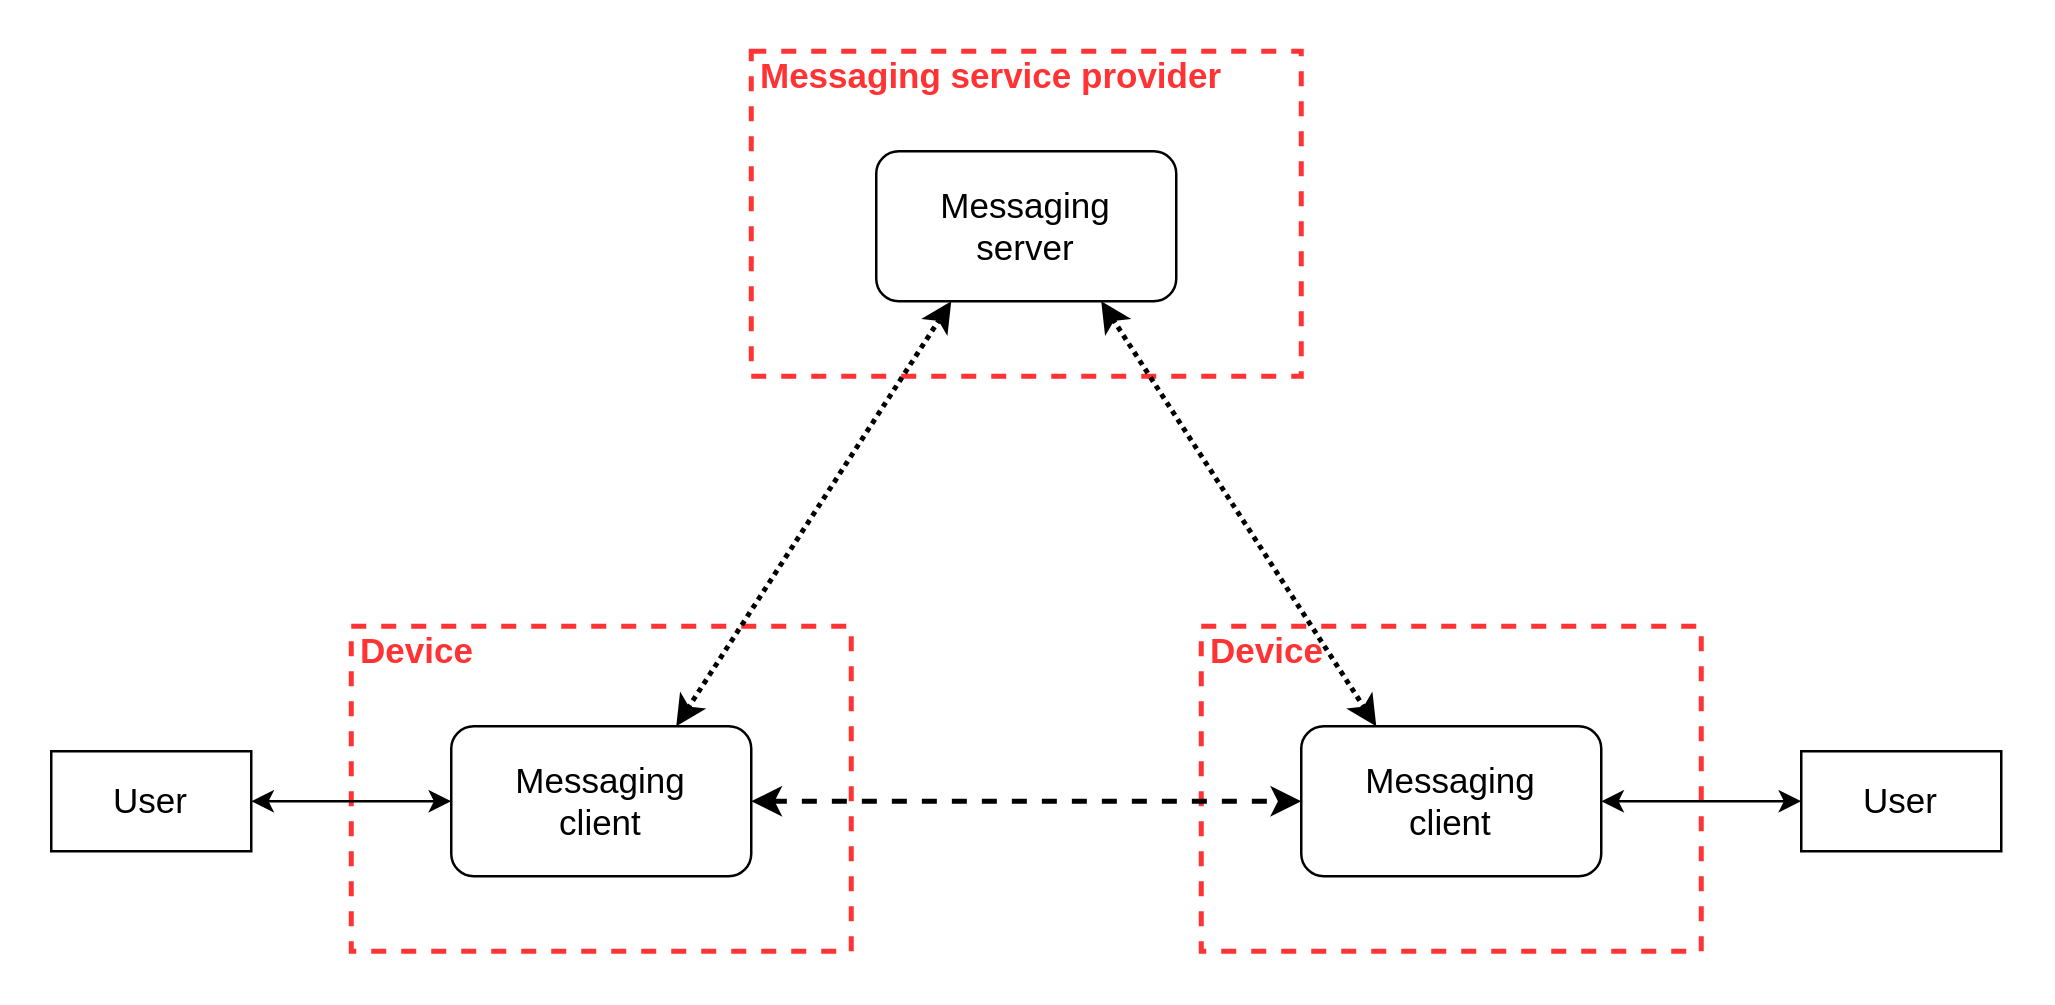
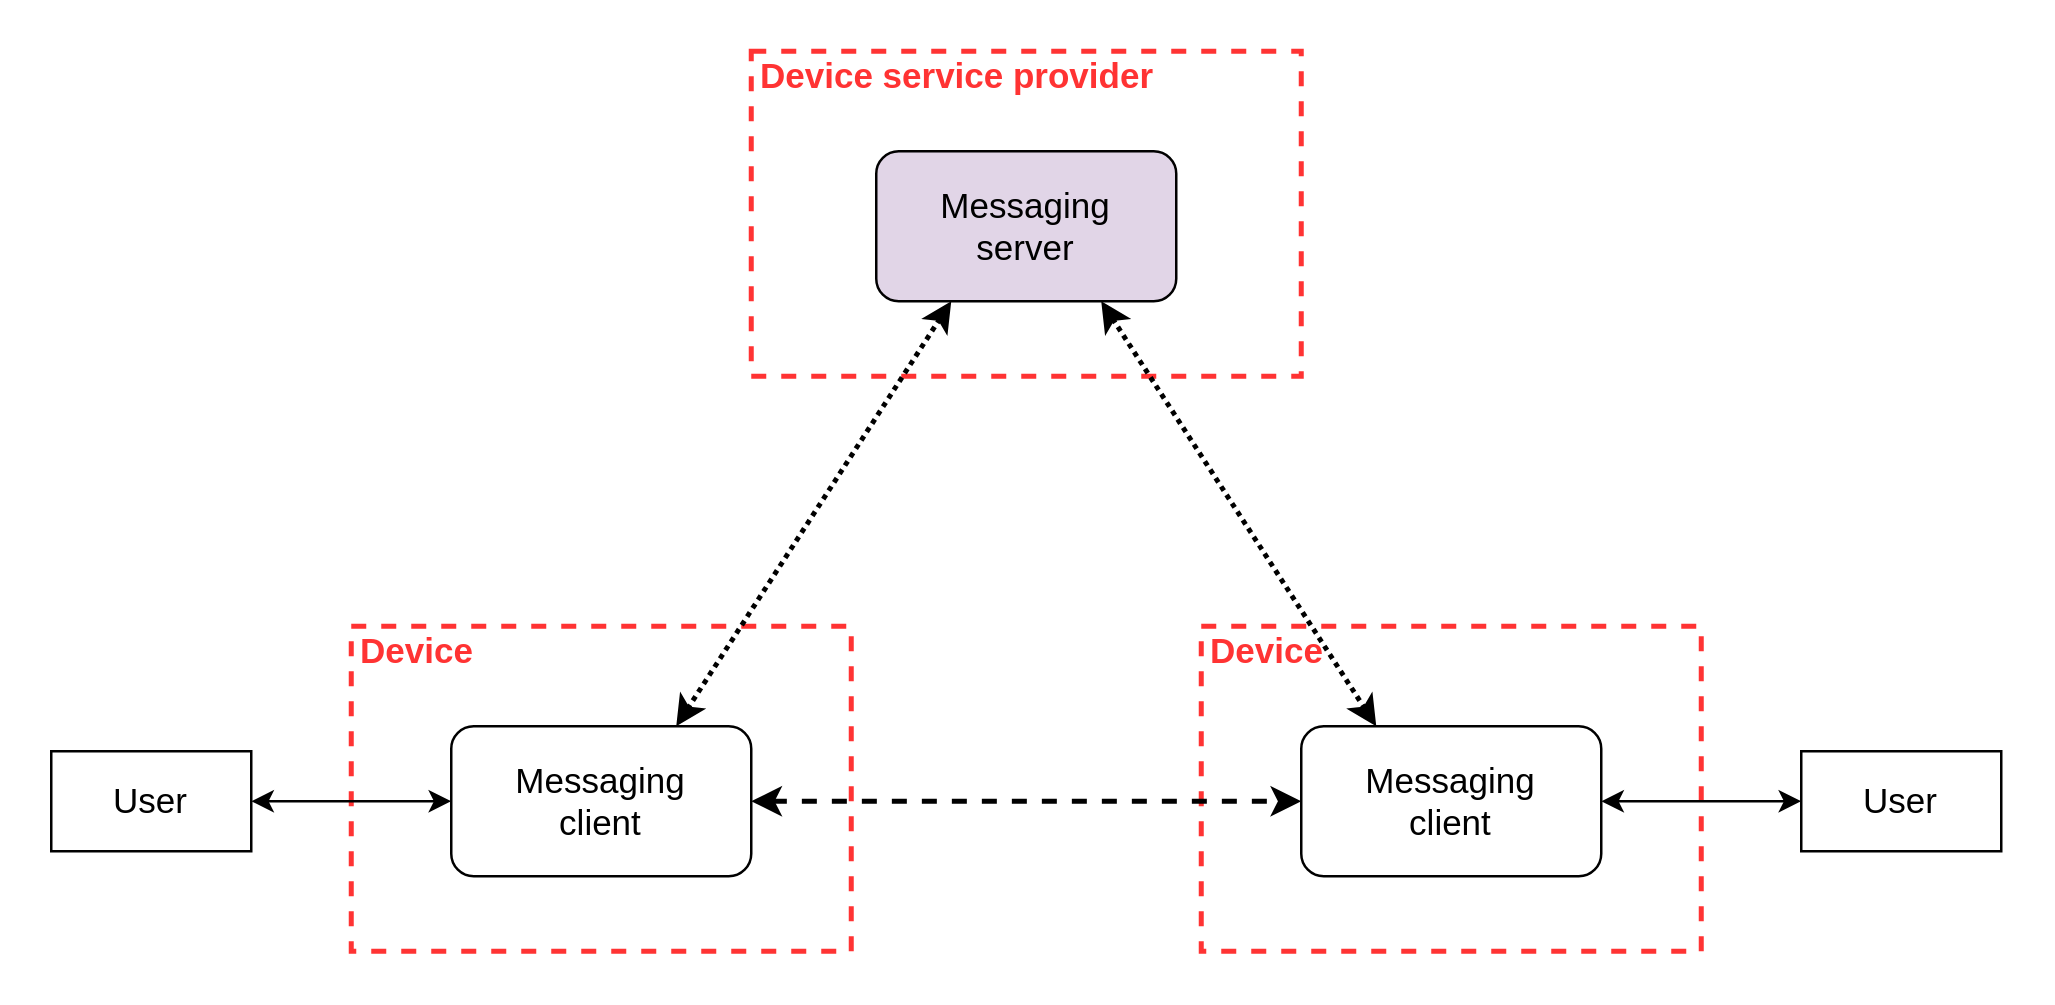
- <mxCell id="11" value="&lt;font style=&quot;font-size: 14px&quot;&gt;Messaging service provider&lt;/font&gt;" style="html=1;fontColor=#FF3333;fontStyle=1;align=left;verticalAlign=top;spacing=0;labelBorderColor=none;fillColor=none;dashed=1;strokeWidth=2;strokeColor=#FF3333;spacingLeft=4;spacingTop=-3;" vertex="1" parent="1"><mxGeometry x="300" y="20" width="220" height="130" as="geometry" /></mxCell>
+ <mxCell id="11" value="&lt;font style=&quot;font-size: 14px&quot;&gt;Device service provider&lt;/font&gt;" style="html=1;fontColor=#FF3333;fontStyle=1;align=left;verticalAlign=top;spacing=0;labelBorderColor=none;fillColor=none;dashed=1;strokeWidth=2;strokeColor=#FF3333;spacingLeft=4;spacingTop=-3;" vertex="1" parent="1"><mxGeometry x="300" y="20" width="220" height="130" as="geometry" /></mxCell>
- <mxCell id="12" value="&lt;font style=&quot;font-size: 14px&quot;&gt;Messaging&lt;br&gt;server&lt;/font&gt;" style="rounded=1;whiteSpace=wrap;html=1;" vertex="1" parent="1"><mxGeometry x="350" y="60" width="120" height="60" as="geometry" /></mxCell>
+ <mxCell id="12" value="&lt;font style=&quot;font-size: 14px&quot;&gt;Messaging&lt;br&gt;server&lt;/font&gt;" style="rounded=1;whiteSpace=wrap;html=1;fillColor=#e1d5e7;" vertex="1" parent="1"><mxGeometry x="350" y="60" width="120" height="60" as="geometry" /></mxCell>
